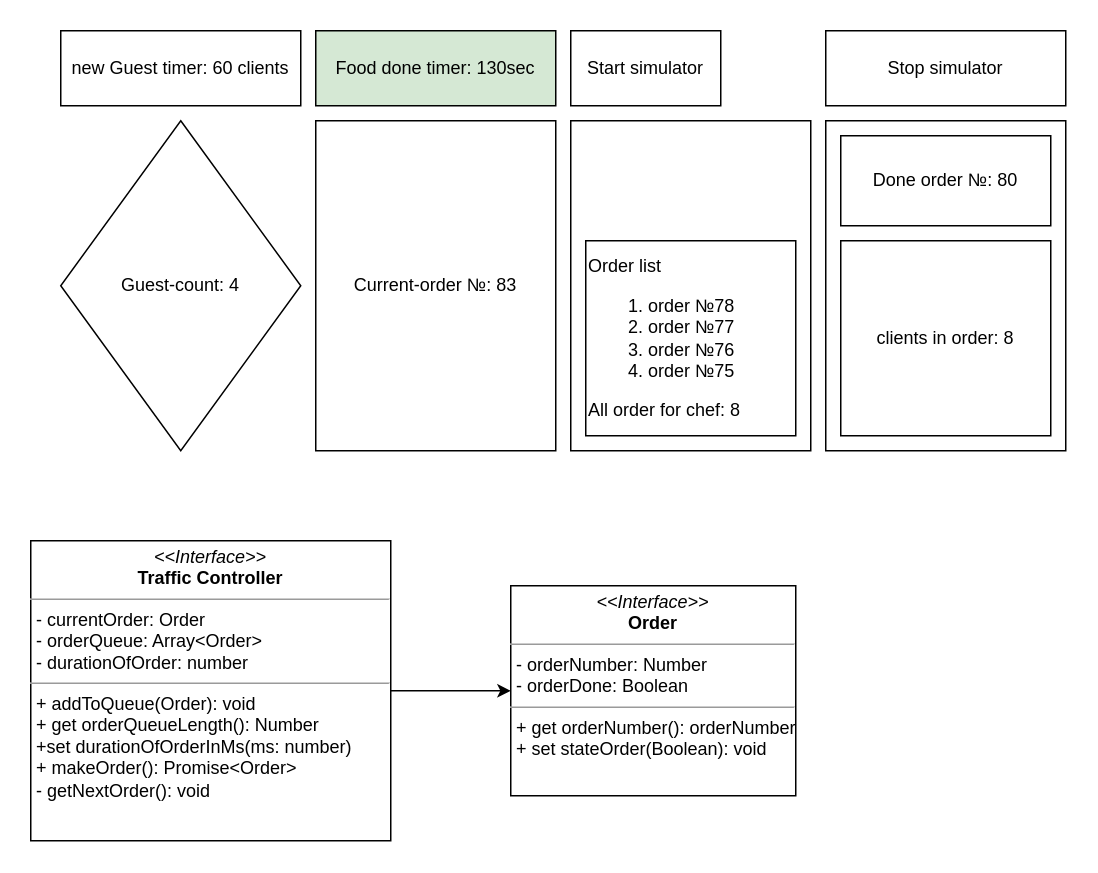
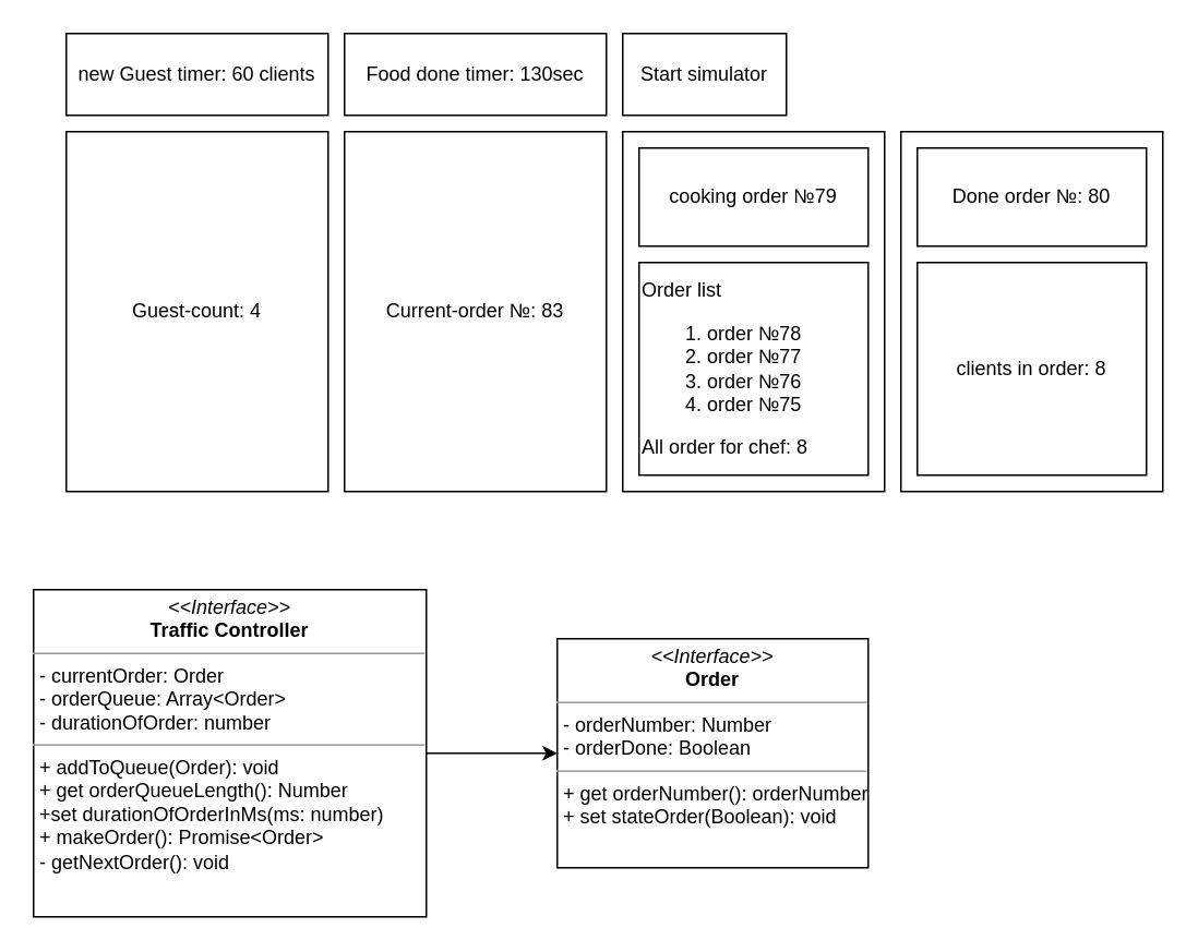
- <mxCell id="3" value="Food done timer: 130sec" style="rounded=0;whiteSpace=wrap;html=1;fillColor=#d5e8d4;" vertex="1" parent="1"><mxGeometry x="210" y="20" width="160" height="50" as="geometry" /></mxCell>
+ <mxCell id="3" value="Food done timer: 130sec" style="rounded=0;whiteSpace=wrap;html=1;" vertex="1" parent="1"><mxGeometry x="210" y="20" width="160" height="50" as="geometry" /></mxCell>
- <mxCell id="5" value="Stop simulator" style="rounded=0;whiteSpace=wrap;html=1;" vertex="1" parent="1"><mxGeometry x="550" y="20" width="160" height="50" as="geometry" /></mxCell>
+ <mxCell id="9" value="cooking order №79" style="rounded=0;whiteSpace=wrap;html=1;" vertex="1" parent="1"><mxGeometry x="390" y="90" width="140" height="60" as="geometry" /></mxCell>
- <mxCell id="6" value="Guest-count: 4" style="rhombus;whiteSpace=wrap;html=1;" vertex="1" parent="1"><mxGeometry x="40" y="80" width="160" height="220" as="geometry" /></mxCell>
+ <mxCell id="6" value="Guest-count: 4" style="rounded=0;whiteSpace=wrap;html=1;" vertex="1" parent="1"><mxGeometry x="40" y="80" width="160" height="220" as="geometry" /></mxCell>
